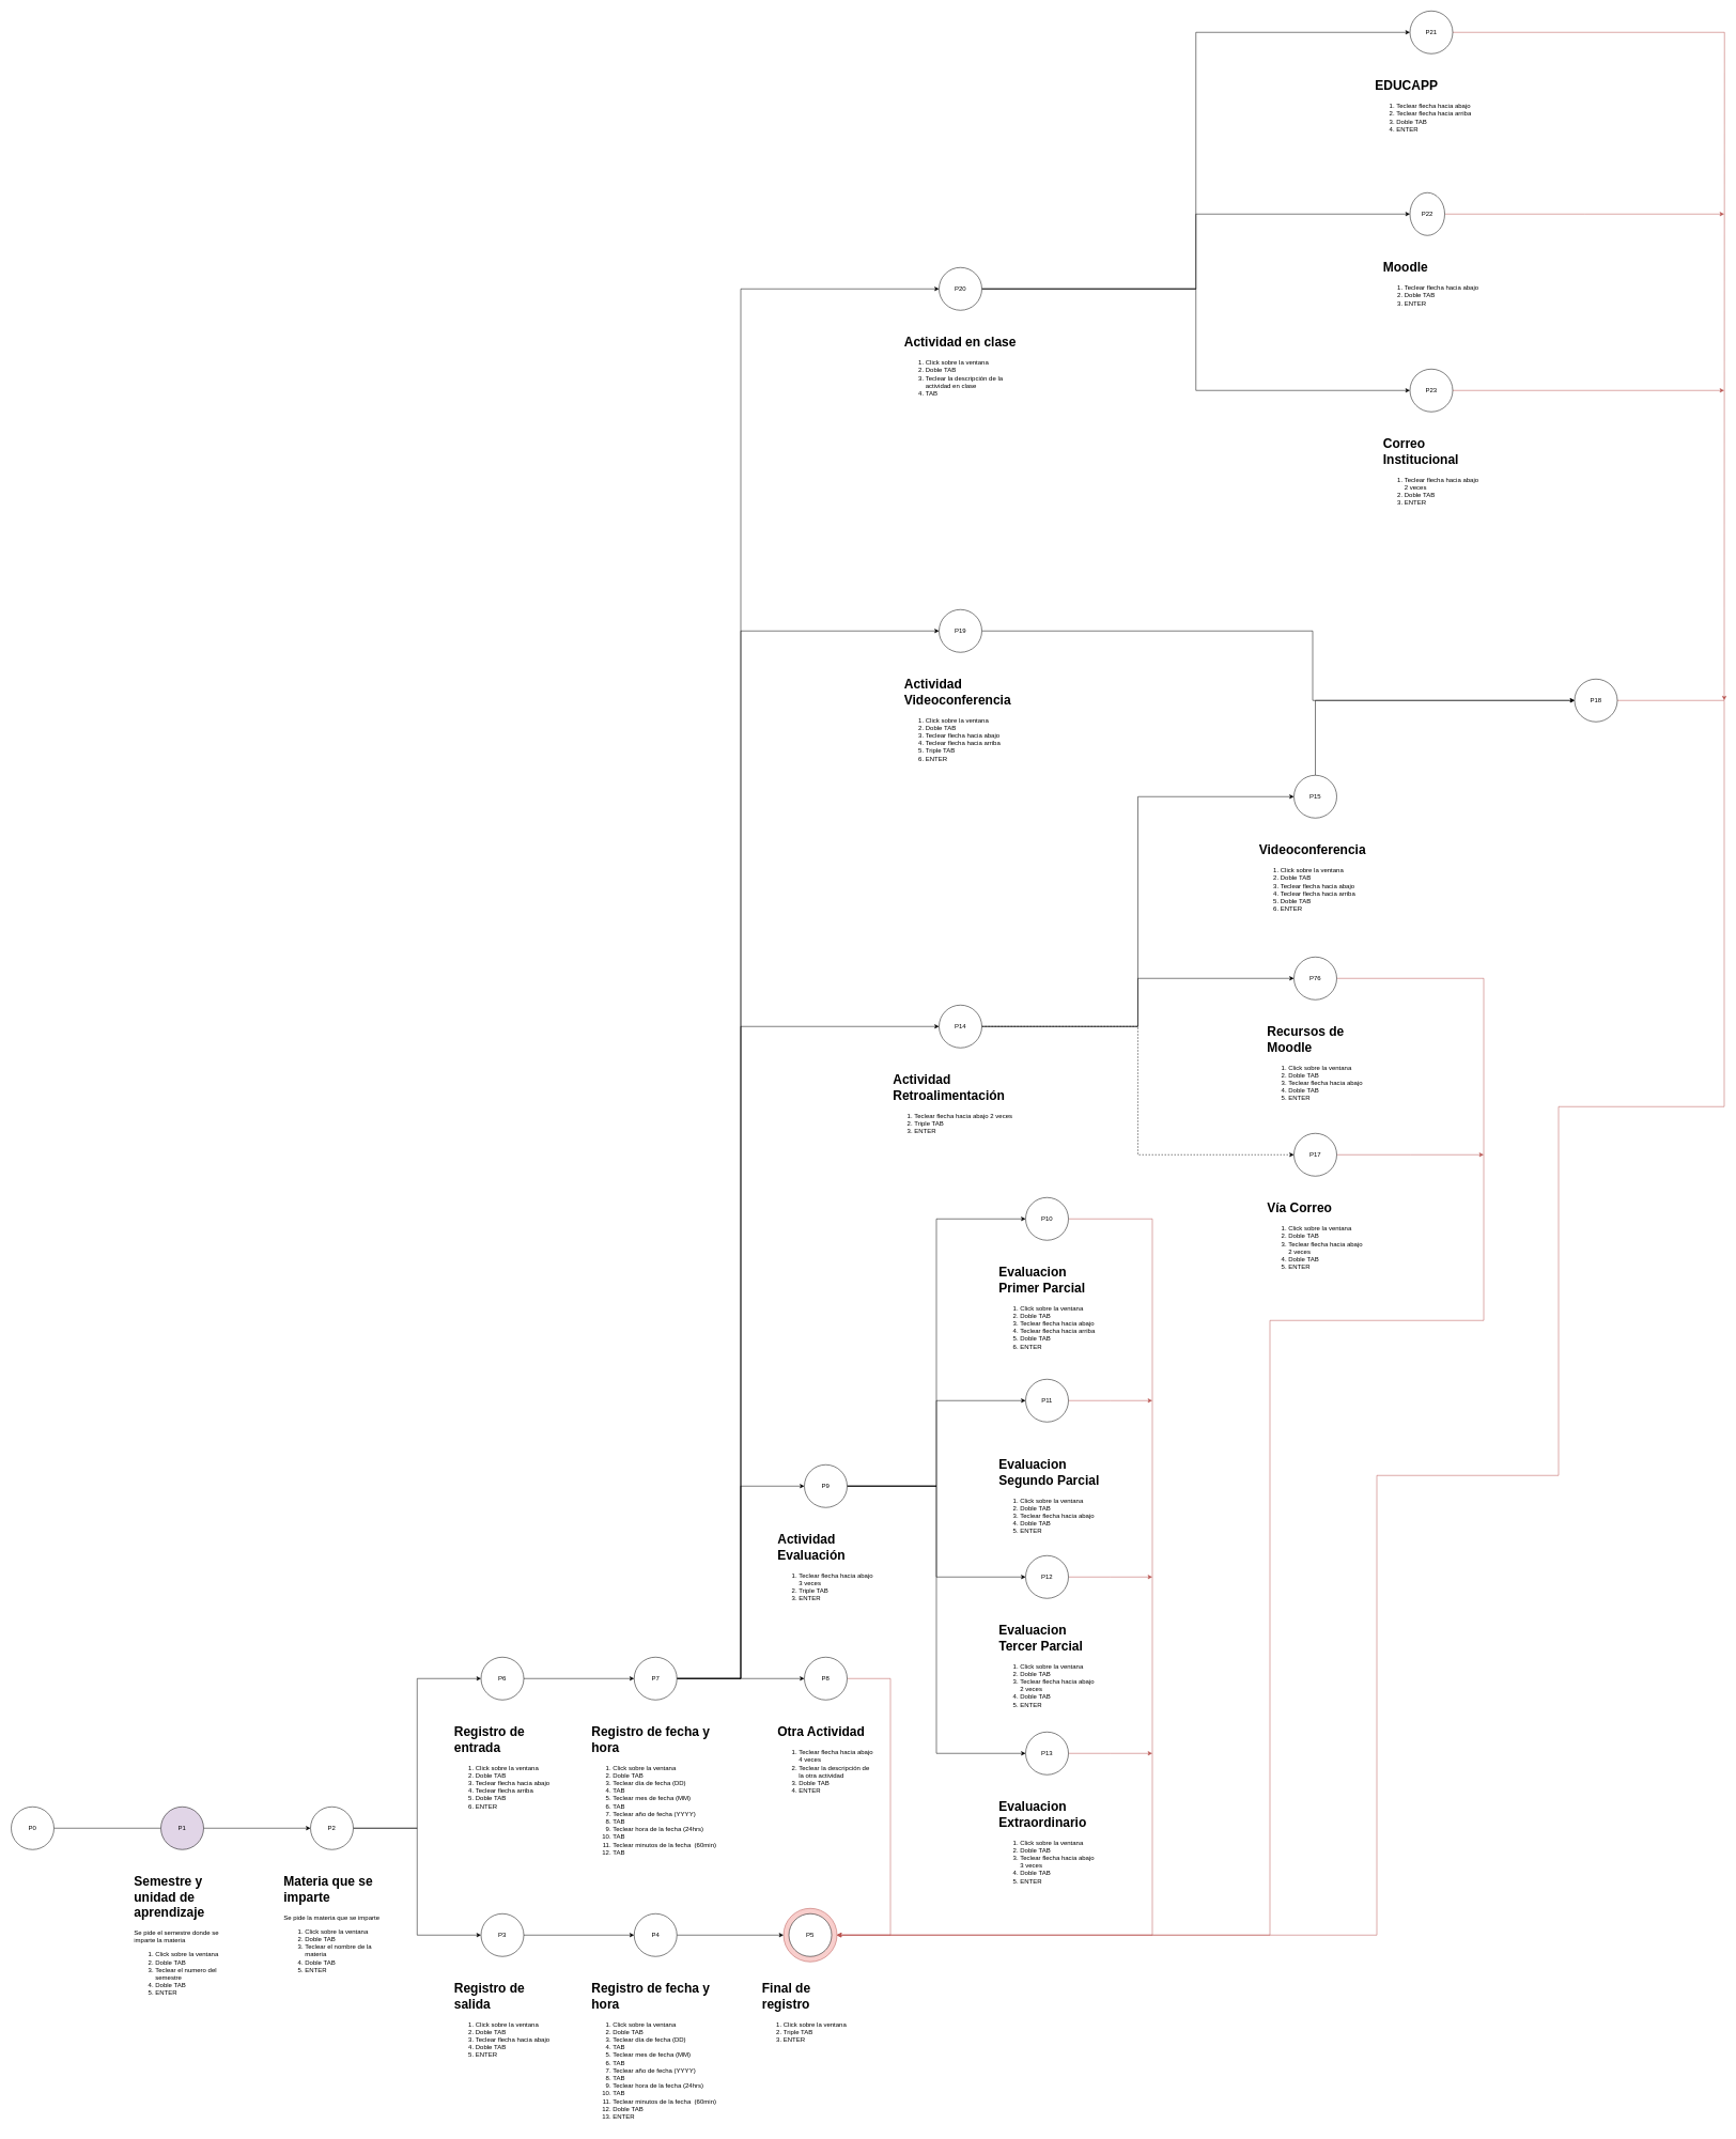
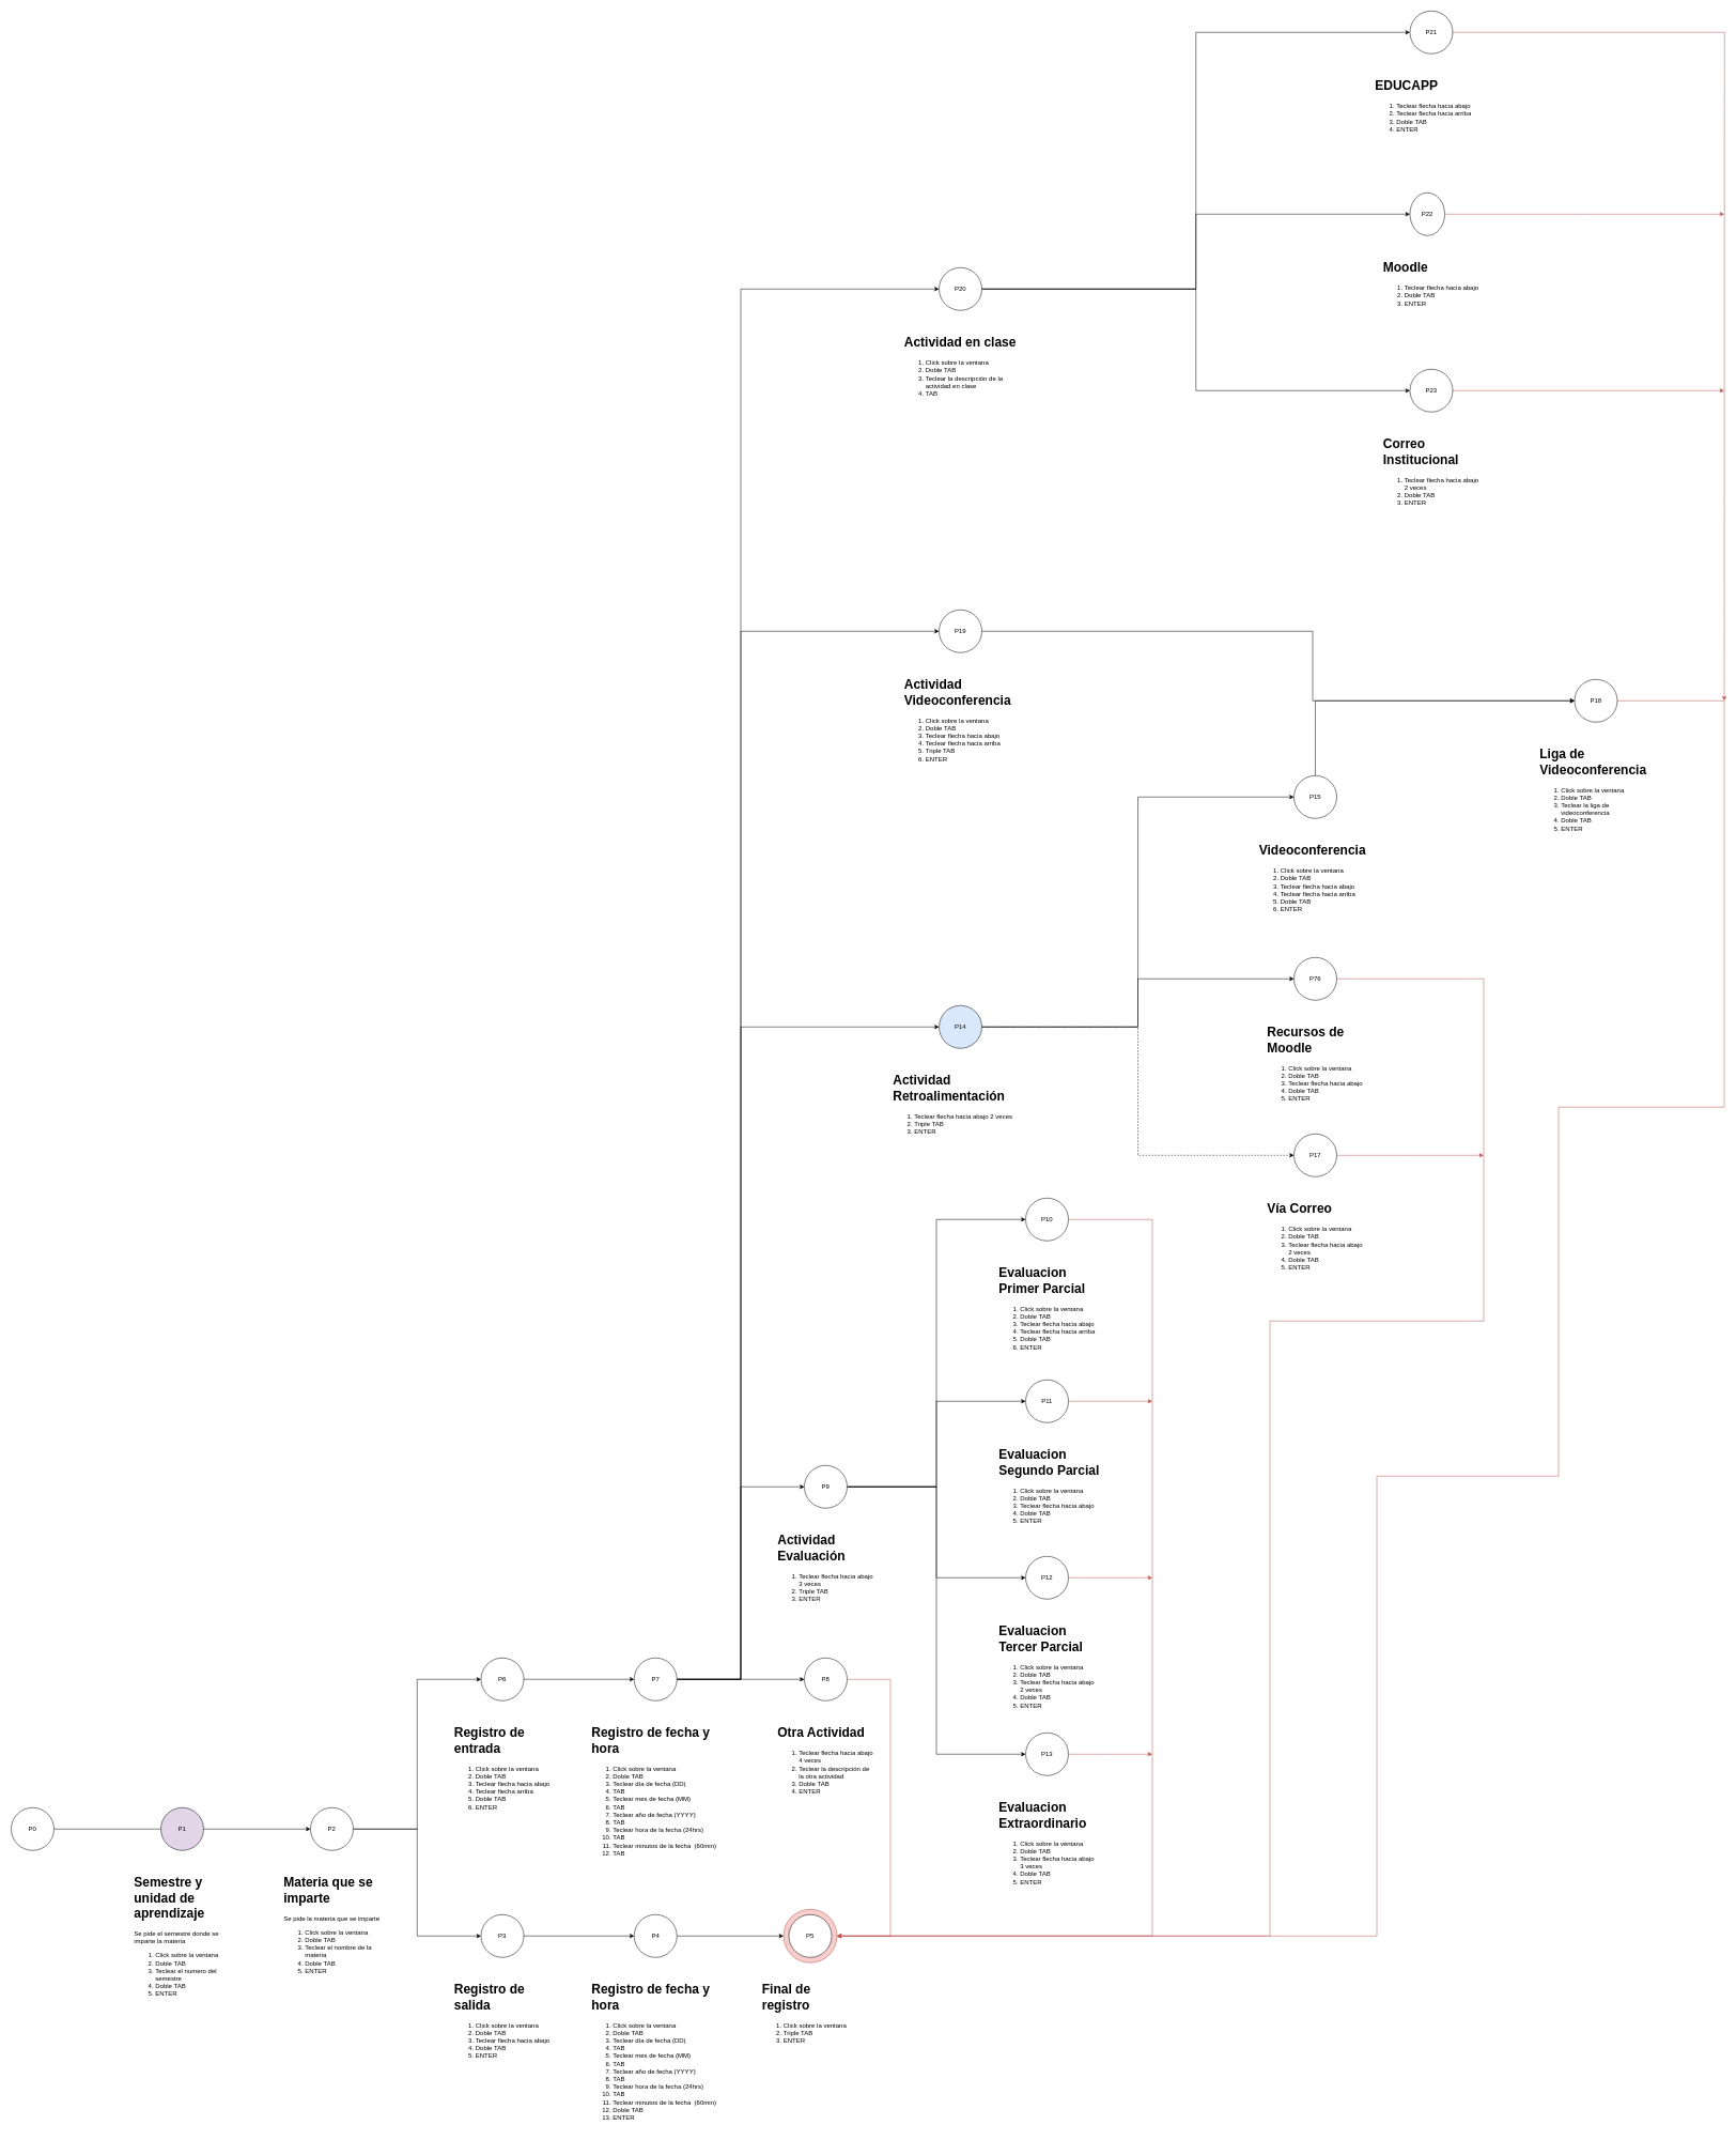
+ <mxCell id="70" value="&lt;h1&gt;Liga de Videoconferencia&lt;/h1&gt;&lt;ol&gt;&lt;li&gt;Click sobre la ventana&lt;/li&gt;&lt;li&gt;Doble TAB&lt;/li&gt;&lt;li&gt;&lt;span&gt;Teclear la liga de videoconferencia&lt;/span&gt;&lt;br&gt;&lt;/li&gt;&lt;li&gt;Doble TAB&lt;/li&gt;&lt;li&gt;ENTER&lt;/li&gt;&lt;/ol&gt;&lt;p&gt;&lt;/p&gt;" style="text;html=1;strokeColor=none;fillColor=none;spacing=5;spacingTop=-20;whiteSpace=wrap;overflow=hidden;rounded=0;" vertex="1" parent="1"><mxGeometry x="2875" y="1390" width="220" height="170" as="geometry" /></mxCell>
- <mxCell id="54" value="P14" style="ellipse;whiteSpace=wrap;html=1;aspect=fixed;" vertex="1" parent="1"><mxGeometry x="1756" y="1880" width="80" height="80" as="geometry" /></mxCell>
+ <mxCell id="54" value="P14" style="ellipse;whiteSpace=wrap;html=1;aspect=fixed;fillColor=#dae8fc;" vertex="1" parent="1"><mxGeometry x="1756" y="1880" width="80" height="80" as="geometry" /></mxCell>
- <mxCell id="44" value="&lt;h1&gt;Evaluacion Segundo Parcial&lt;/h1&gt;&lt;ol&gt;&lt;li&gt;Click sobre la ventana&lt;/li&gt;&lt;li&gt;Doble TAB&lt;/li&gt;&lt;li&gt;Teclear flecha hacia abajo&lt;/li&gt;&lt;li&gt;&lt;span&gt;Doble TAB&lt;/span&gt;&lt;br&gt;&lt;/li&gt;&lt;li&gt;ENTER&lt;/li&gt;&lt;/ol&gt;&lt;p&gt;&lt;/p&gt;" style="text;html=1;strokeColor=none;fillColor=none;spacing=5;spacingTop=-20;whiteSpace=wrap;overflow=hidden;rounded=0;" vertex="1" parent="1"><mxGeometry x="1863" y="2720" width="202" height="170" as="geometry" /></mxCell>
+ <mxCell id="44" value="&lt;h1&gt;Evaluacion Segundo Parcial&lt;/h1&gt;&lt;ol&gt;&lt;li&gt;Click sobre la ventana&lt;/li&gt;&lt;li&gt;Doble TAB&lt;/li&gt;&lt;li&gt;Teclear flecha hacia abajo&lt;/li&gt;&lt;li&gt;&lt;span&gt;Doble TAB&lt;/span&gt;&lt;br&gt;&lt;/li&gt;&lt;li&gt;ENTER&lt;/li&gt;&lt;/ol&gt;&lt;p&gt;&lt;/p&gt;" style="text;html=1;strokeColor=none;fillColor=none;spacing=5;spacingTop=-20;whiteSpace=wrap;overflow=hidden;rounded=0;" vertex="1" parent="1"><mxGeometry x="1863" y="2700" width="202" height="170" as="geometry" /></mxCell>
